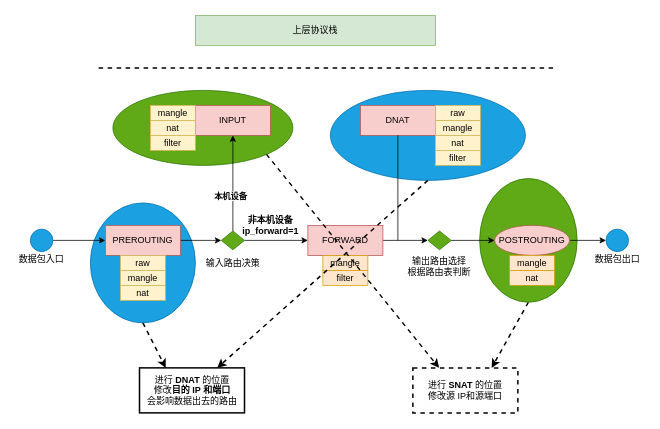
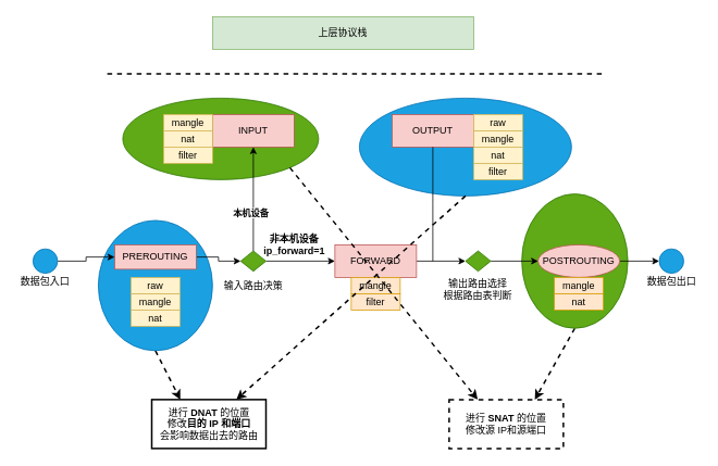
- <mxCell id="13" value="DNAT" style="rounded=0;whiteSpace=wrap;html=1;fillColor=#f8cecc;strokeColor=#b85450;" vertex="1" parent="1"><mxGeometry x="480" y="140" width="100" height="40" as="geometry" /></mxCell>
+ <mxCell id="13" value="OUTPUT" style="rounded=0;whiteSpace=wrap;html=1;fillColor=#f8cecc;strokeColor=#b85450;" vertex="1" parent="1"><mxGeometry x="480" y="140" width="100" height="40" as="geometry" /></mxCell>
- <mxCell id="27" value="PREROUTING" style="rounded=0;whiteSpace=wrap;html=1;fillColor=#f8cecc;strokeColor=#b85450;" vertex="1" parent="1"><mxGeometry x="140" y="300" width="100" height="40" as="geometry" /></mxCell>
+ <mxCell id="27" value="PREROUTING" style="rounded=0;whiteSpace=wrap;html=1;fillColor=#f8cecc;strokeColor=#b85450;" vertex="1" parent="1"><mxGeometry x="140" y="300" width="100" height="30" as="geometry" /></mxCell>
